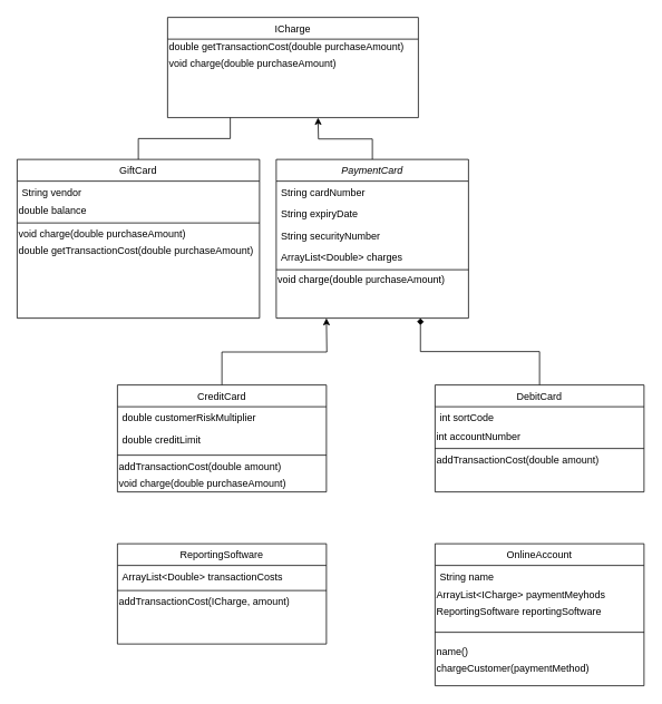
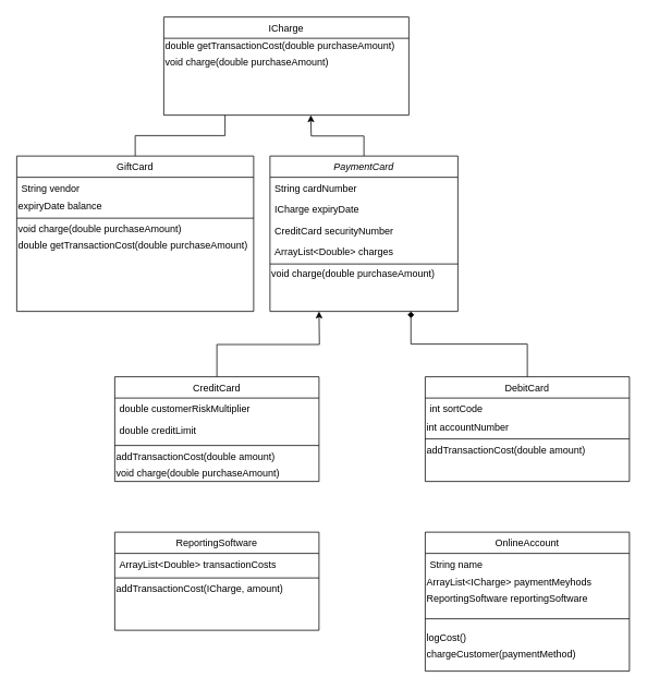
- <mxCell id="29" value="double balance" style="text;html=1;align=left;verticalAlign=middle;resizable=0;points=[];autosize=1;" vertex="1" parent="27"><mxGeometry y="52" width="290" height="20" as="geometry" /></mxCell>
+ <mxCell id="29" value="expiryDate balance" style="text;html=1;align=left;verticalAlign=middle;resizable=0;points=[];autosize=1;" vertex="1" parent="27"><mxGeometry y="52" width="290" height="20" as="geometry" /></mxCell>
- <mxCell id="5" value="String expiryDate" style="text;align=left;verticalAlign=top;spacingLeft=4;spacingRight=4;overflow=hidden;rotatable=0;points=[[0,0.5],[1,0.5]];portConstraint=eastwest;rounded=0;shadow=0;html=0;" vertex="1" parent="3"><mxGeometry y="52" width="230" height="26" as="geometry" /></mxCell>
+ <mxCell id="5" value="ICharge expiryDate" style="text;align=left;verticalAlign=top;spacingLeft=4;spacingRight=4;overflow=hidden;rotatable=0;points=[[0,0.5],[1,0.5]];portConstraint=eastwest;rounded=0;shadow=0;html=0;" vertex="1" parent="3"><mxGeometry y="52" width="230" height="26" as="geometry" /></mxCell>
- <mxCell id="6" value="String securityNumber" style="text;align=left;verticalAlign=top;spacingLeft=4;spacingRight=4;overflow=hidden;rotatable=0;points=[[0,0.5],[1,0.5]];portConstraint=eastwest;rounded=0;shadow=0;html=0;" vertex="1" parent="3"><mxGeometry y="78" width="230" height="26" as="geometry" /></mxCell>
+ <mxCell id="6" value="CreditCard securityNumber" style="text;align=left;verticalAlign=top;spacingLeft=4;spacingRight=4;overflow=hidden;rotatable=0;points=[[0,0.5],[1,0.5]];portConstraint=eastwest;rounded=0;shadow=0;html=0;" vertex="1" parent="3"><mxGeometry y="78" width="230" height="26" as="geometry" /></mxCell>
- <mxCell id="38" value="name()" style="text;html=1;align=left;verticalAlign=middle;resizable=0;points=[];autosize=1;" vertex="1" parent="33"><mxGeometry y="120" width="250" height="20" as="geometry" /></mxCell>
+ <mxCell id="38" value="logCost()" style="text;html=1;align=left;verticalAlign=middle;resizable=0;points=[];autosize=1;" vertex="1" parent="33"><mxGeometry y="120" width="250" height="20" as="geometry" /></mxCell>
